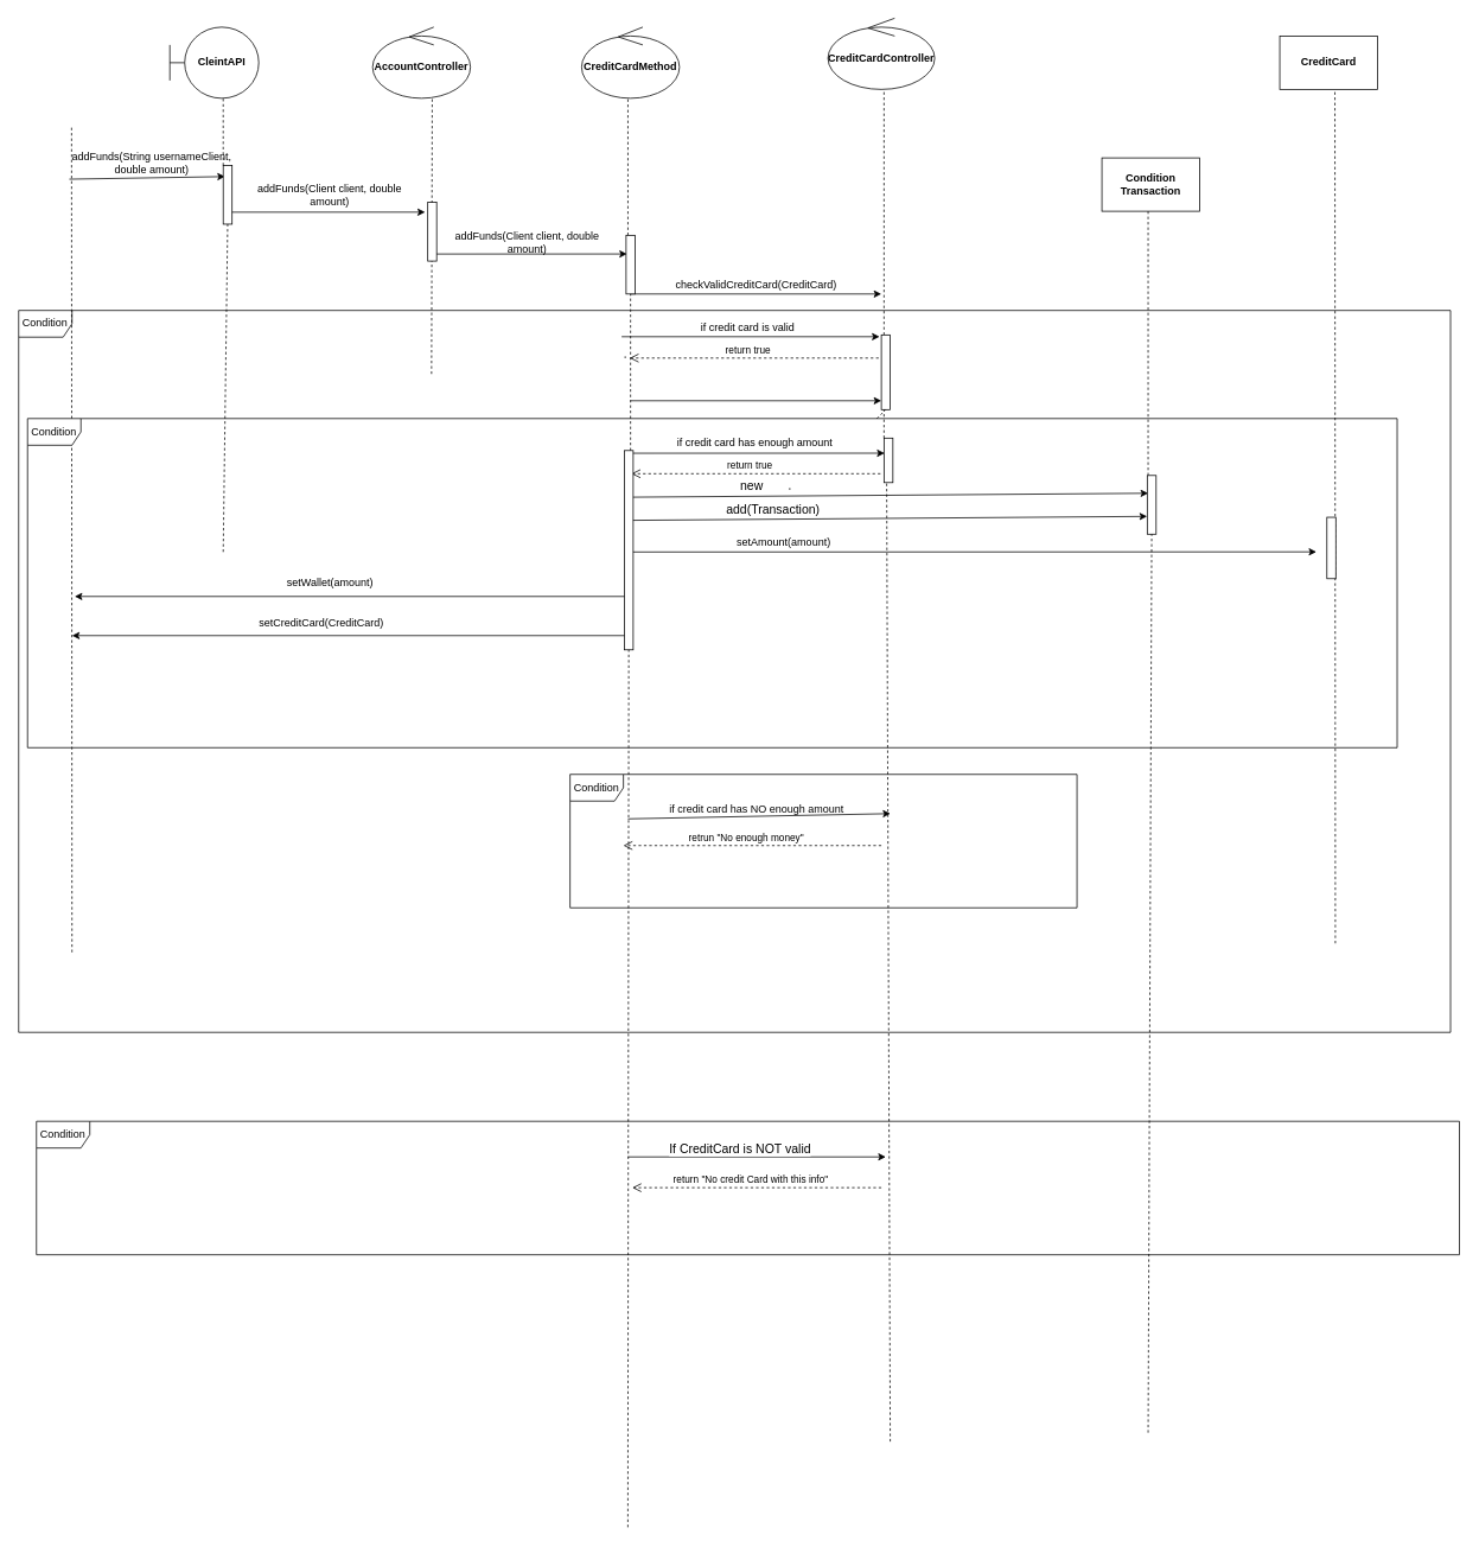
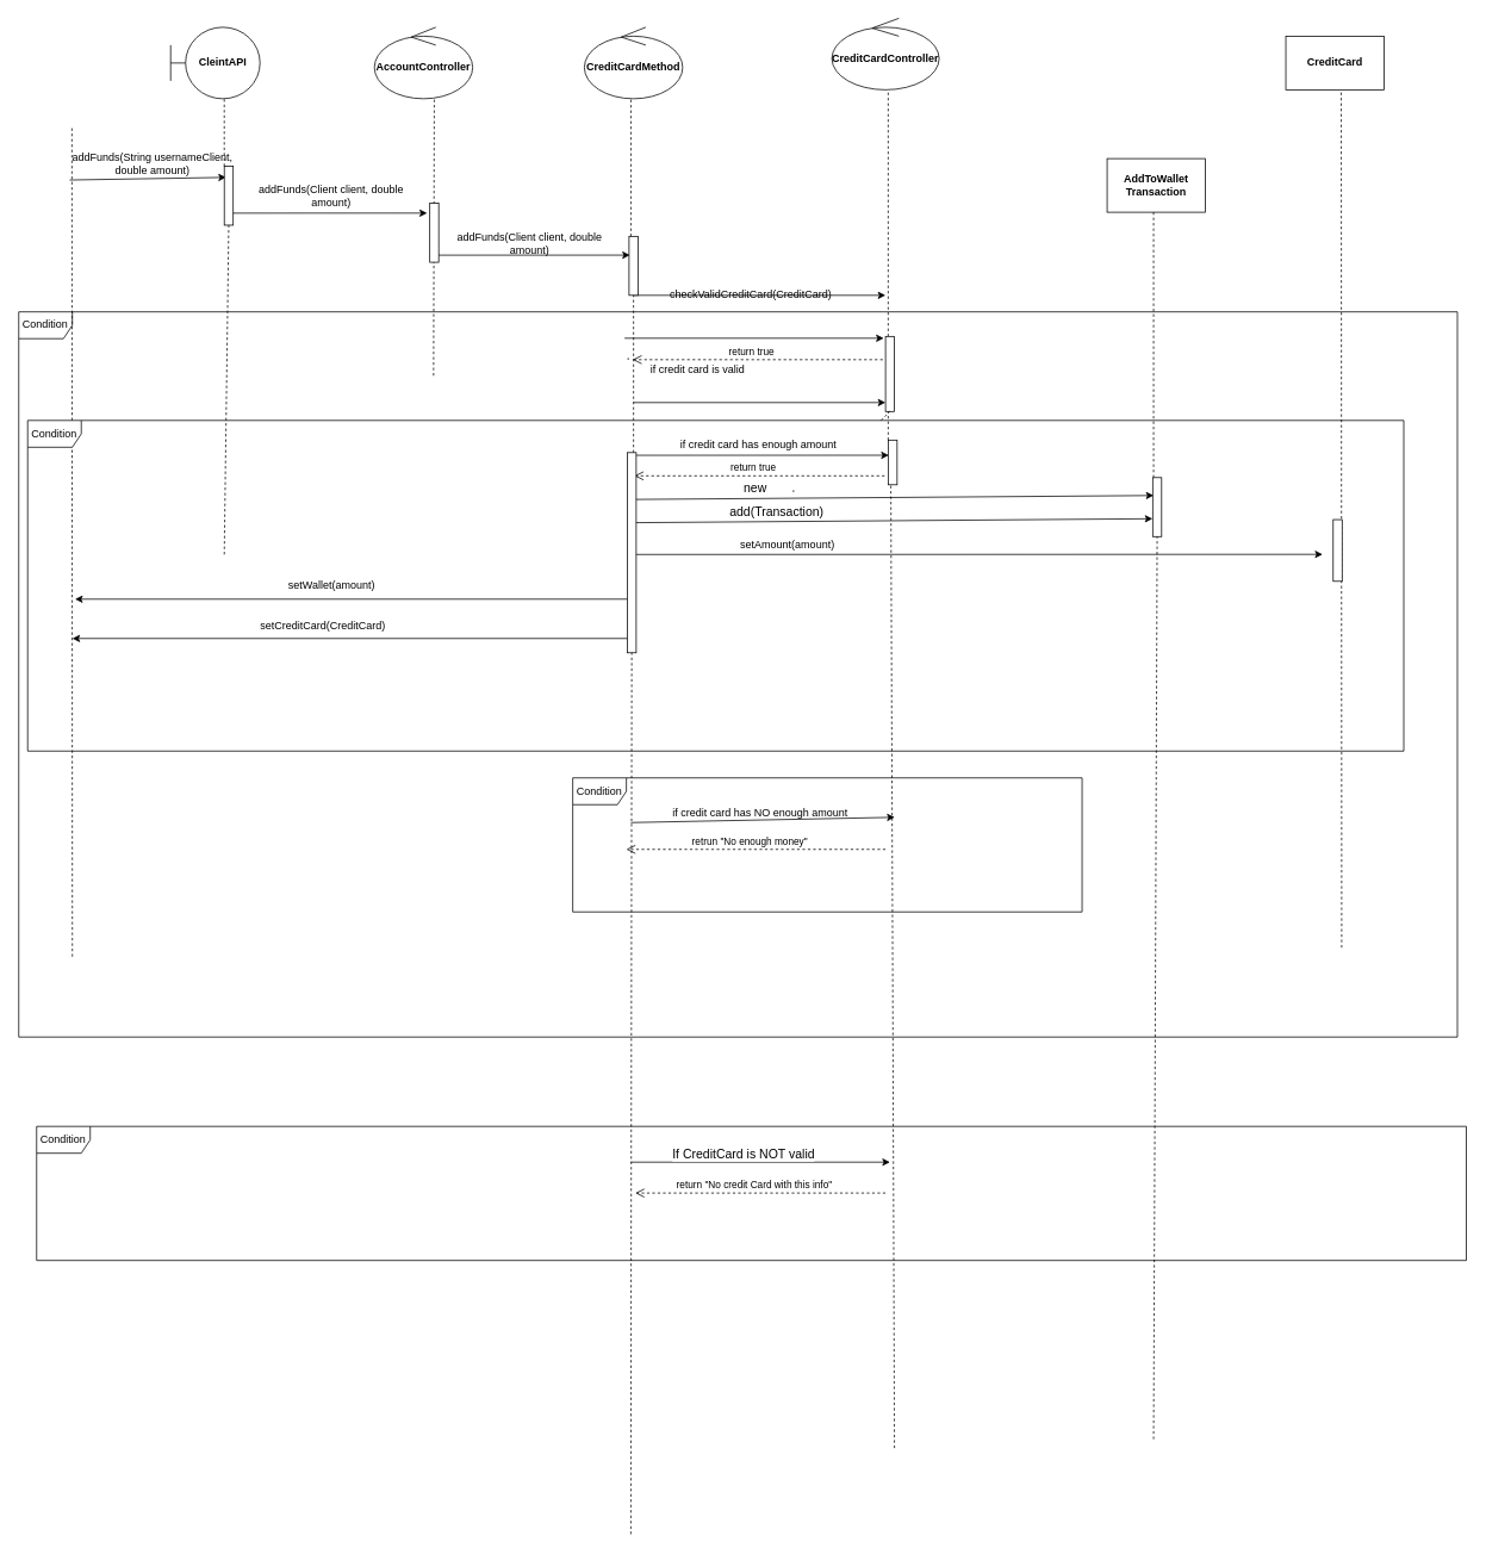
- <mxCell id="37" value="&lt;b&gt;Condition&lt;br&gt;Transaction&lt;/b&gt;" style="rounded=0;whiteSpace=wrap;html=1;" vertex="1" parent="1"><mxGeometry x="1238" y="177" width="110" height="60" as="geometry" /></mxCell>
+ <mxCell id="37" value="&lt;b&gt;AddToWallet&lt;br&gt;Transaction&lt;/b&gt;" style="rounded=0;whiteSpace=wrap;html=1;" vertex="1" parent="1"><mxGeometry x="1238" y="177" width="110" height="60" as="geometry" /></mxCell>
- <mxCell id="23" value="checkValidCreditCard(CreditCard)" style="text;html=1;align=center;verticalAlign=middle;resizable=0;points=[];autosize=1;strokeColor=none;fillColor=none;" vertex="1" parent="1"><mxGeometry x="749" y="310" width="200" height="20" as="geometry" /></mxCell>
+ <mxCell id="23" value="checkValidCreditCard(CreditCard)" style="text;html=1;align=center;verticalAlign=middle;resizable=0;points=[];autosize=1;strokeColor=none;fillColor=none;" vertex="1" parent="1"><mxGeometry x="739" y="320" width="200" height="20" as="geometry" /></mxCell>
- <mxCell id="9" value="if credit card is valid" style="text;html=1;strokeColor=none;fillColor=none;align=center;verticalAlign=middle;whiteSpace=wrap;rounded=0;" vertex="1" parent="1"><mxGeometry x="740" y="359" width="200" height="17" as="geometry" /></mxCell>
+ <mxCell id="9" value="if credit card is valid" style="text;html=1;strokeColor=none;fillColor=none;align=center;verticalAlign=middle;whiteSpace=wrap;rounded=0;" vertex="1" parent="1"><mxGeometry x="680" y="404" width="200" height="17" as="geometry" /></mxCell>
